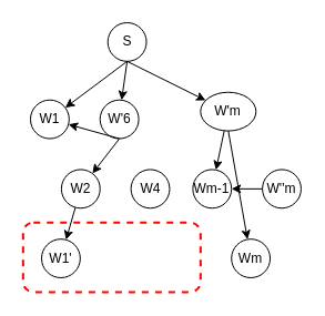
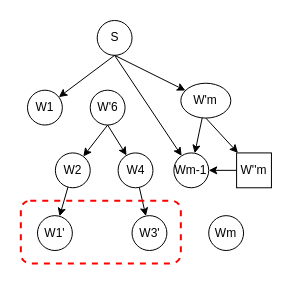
- <mxCell id="6" value="" style="edgeStyle=none;rounded=0;orthogonalLoop=1;jettySize=auto;html=1;exitX=0.5;exitY=1;exitDx=0;exitDy=0;" parent="1" source="2" target="5" edge="1"><mxGeometry x="220" y="90" as="geometry" /></mxCell>
+ <mxCell id="6" value="" style="edgeStyle=none;rounded=0;orthogonalLoop=1;jettySize=auto;html=1;exitX=0.5;exitY=1;exitDx=0;exitDy=0;" parent="1" source="2" target="15" edge="1"><mxGeometry x="220" y="90" as="geometry" /></mxCell>
- <mxCell id="12" value="" style="edgeStyle=none;rounded=0;orthogonalLoop=1;jettySize=auto;html=1;exitX=0.5;exitY=1;exitDx=0;exitDy=0;" parent="1" source="5" target="3" edge="1"><mxGeometry x="220" y="90" as="geometry" /></mxCell>
+ <mxCell id="12" value="" style="edgeStyle=none;rounded=0;orthogonalLoop=1;jettySize=auto;html=1;exitX=0.5;exitY=1;exitDx=0;exitDy=0;" parent="1" source="5" target="11" edge="1"><mxGeometry x="220" y="90" as="geometry" /></mxCell>
- <mxCell id="18" value="" style="edgeStyle=none;rounded=0;orthogonalLoop=1;jettySize=auto;html=1;exitX=0.5;exitY=1;exitDx=0;exitDy=0;" parent="1" source="13" target="19" edge="1"><mxGeometry x="220" y="90" as="geometry" /></mxCell>
+ <mxCell id="18" value="" style="edgeStyle=none;rounded=0;orthogonalLoop=1;jettySize=auto;html=1;exitX=0.5;exitY=1;exitDx=0;exitDy=0;" parent="1" source="13" target="17" edge="1"><mxGeometry x="220" y="90" as="geometry" /></mxCell>
- <mxCell id="17" value="W''m" style="ellipse;whiteSpace=wrap;html=1;aspect=fixed;container=0;" parent="1" vertex="1"><mxGeometry x="236.091" y="152.424" width="34.848" height="34.848" as="geometry" /></mxCell>
+ <mxCell id="17" value="W''m" style="whiteSpace=wrap;html=1;aspect=fixed;container=0;rounded=0;" parent="1" vertex="1"><mxGeometry x="236.091" y="152.424" width="34.848" height="34.848" as="geometry" /></mxCell>
+ <mxCell id="10" value="" style="edgeStyle=none;rounded=0;jumpStyle=arc;orthogonalLoop=1;jettySize=auto;html=1;" edge="1" parent="1" source="11" target="22"><mxGeometry relative="1" as="geometry" /></mxCell>
+ <mxCell id="22" value="W3'" style="ellipse;whiteSpace=wrap;html=1;aspect=fixed;container=0;" vertex="1" parent="1"><mxGeometry x="131.546" y="215.152" width="34.848" height="34.848" as="geometry" /></mxCell>
